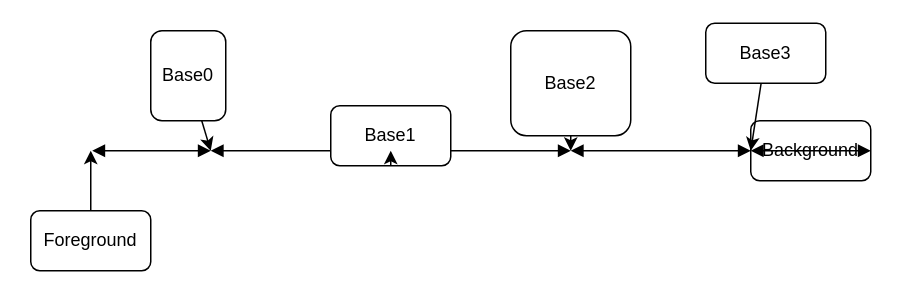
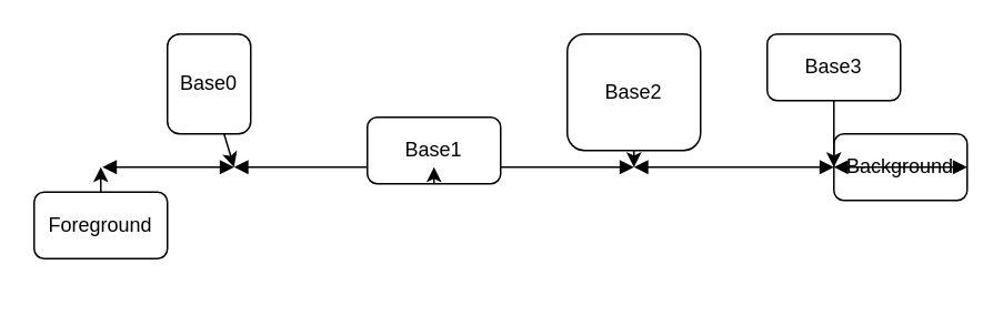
- <mxCell id="12" value="Base3" style="rounded=1;whiteSpace=wrap;html=1;" parent="1" vertex="1"><mxGeometry x="470" y="15" width="80" height="40" as="geometry" /></mxCell>
+ <mxCell id="12" value="Base3" style="rounded=1;whiteSpace=wrap;html=1;" parent="1" vertex="1"><mxGeometry x="460" y="20" width="80" height="40" as="geometry" /></mxCell>
- <mxCell id="6" value="Foreground" style="rounded=1;whiteSpace=wrap;html=1;" parent="1" vertex="1"><mxGeometry x="20" y="140" width="80" height="40" as="geometry" /></mxCell>
+ <mxCell id="6" value="Foreground" style="rounded=1;whiteSpace=wrap;html=1;" parent="1" vertex="1"><mxGeometry x="20" y="115" width="80" height="40" as="geometry" /></mxCell>
